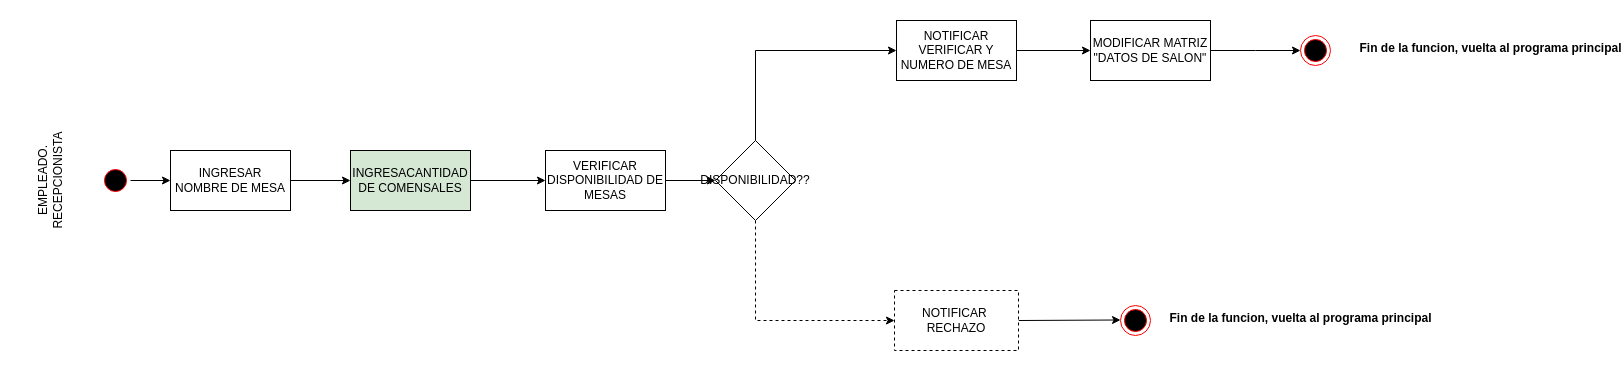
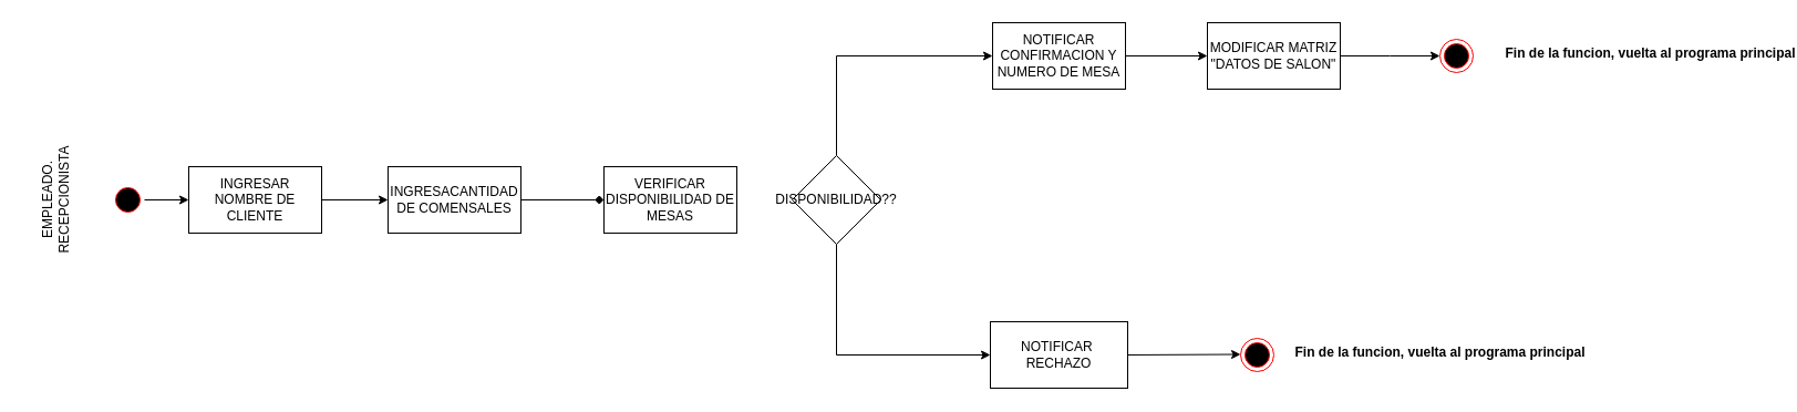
- <mxCell id="15" value="NOTIFICAR VERIFICAR Y NUMERO DE MESA" style="rounded=0;whiteSpace=wrap;html=1;" vertex="1" parent="1"><mxGeometry x="896" y="20" width="120" height="60" as="geometry" /></mxCell>
+ <mxCell id="15" value="NOTIFICAR CONFIRMACION Y NUMERO DE MESA" style="rounded=0;whiteSpace=wrap;html=1;" vertex="1" parent="1"><mxGeometry x="896" y="20" width="120" height="60" as="geometry" /></mxCell>
- <mxCell id="3" value="INGRESAR NOMBRE DE MESA" style="rounded=0;whiteSpace=wrap;html=1;" vertex="1" parent="1"><mxGeometry x="170" y="150" width="120" height="60" as="geometry" /></mxCell>
+ <mxCell id="3" value="INGRESAR NOMBRE DE CLIENTE" style="rounded=0;whiteSpace=wrap;html=1;" vertex="1" parent="1"><mxGeometry x="170" y="150" width="120" height="60" as="geometry" /></mxCell>
- <mxCell id="5" value="INGRESACANTIDAD DE COMENSALES" style="rounded=0;whiteSpace=wrap;html=1;fillColor=#d5e8d4;" vertex="1" parent="1"><mxGeometry x="350" y="150" width="120" height="60" as="geometry" /></mxCell>
+ <mxCell id="5" value="INGRESACANTIDAD DE COMENSALES" style="rounded=0;whiteSpace=wrap;html=1;" vertex="1" parent="1"><mxGeometry x="350" y="150" width="120" height="60" as="geometry" /></mxCell>
- <mxCell id="4" style="edgeStyle=orthogonalEdgeStyle;rounded=0;orthogonalLoop=1;jettySize=auto;html=1;exitX=1;exitY=0.5;exitDx=0;exitDy=0;entryX=0;entryY=0.5;entryDx=0;entryDy=0;" edge="1" parent="1" source="5" target="7"><mxGeometry relative="1" as="geometry" /></mxCell>
+ <mxCell id="4" style="edgeStyle=orthogonalEdgeStyle;rounded=0;orthogonalLoop=1;jettySize=auto;html=1;exitX=1;exitY=0.5;exitDx=0;exitDy=0;entryX=0;entryY=0.5;entryDx=0;entryDy=0;endArrow=diamond;" edge="1" parent="1" source="5" target="7"><mxGeometry relative="1" as="geometry" /></mxCell>
- <mxCell id="6" style="edgeStyle=orthogonalEdgeStyle;rounded=0;orthogonalLoop=1;jettySize=auto;html=1;exitX=1;exitY=0.5;exitDx=0;exitDy=0;entryX=0;entryY=0.5;entryDx=0;entryDy=0;" edge="1" parent="1" source="7" target="13"><mxGeometry relative="1" as="geometry" /></mxCell>
- <mxCell id="12" style="edgeStyle=orthogonalEdgeStyle;rounded=0;orthogonalLoop=1;jettySize=auto;html=1;exitX=0.5;exitY=1;exitDx=0;exitDy=0;entryX=0;entryY=0.5;entryDx=0;entryDy=0;dashed=1;" edge="1" parent="1" source="13" target="9"><mxGeometry relative="1" as="geometry" /></mxCell>
+ <mxCell id="12" style="edgeStyle=orthogonalEdgeStyle;rounded=0;orthogonalLoop=1;jettySize=auto;html=1;exitX=0.5;exitY=1;exitDx=0;exitDy=0;entryX=0;entryY=0.5;entryDx=0;entryDy=0;" edge="1" parent="1" source="13" target="9"><mxGeometry relative="1" as="geometry" /></mxCell>
- <mxCell id="9" value="NOTIFICAR&amp;nbsp; RECHAZO" style="rounded=0;whiteSpace=wrap;html=1;dashed=1;" vertex="1" parent="1"><mxGeometry x="894" y="290" width="124" height="60" as="geometry" /></mxCell>
+ <mxCell id="9" value="NOTIFICAR&amp;nbsp; RECHAZO" style="rounded=0;whiteSpace=wrap;html=1;" vertex="1" parent="1"><mxGeometry x="894" y="290" width="124" height="60" as="geometry" /></mxCell>
